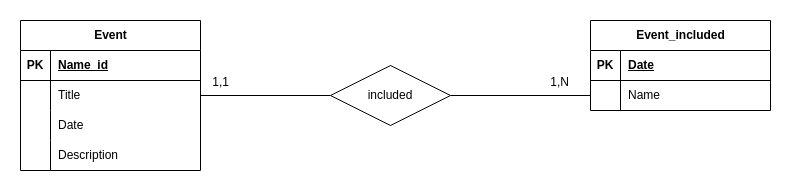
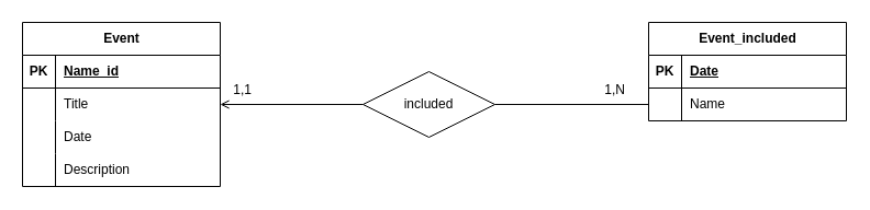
- <mxCell id="26" value="" style="endArrow=none;html=1;rounded=0;exitX=0;exitY=0.5;exitDx=0;exitDy=0;entryX=1;entryY=0.5;entryDx=0;entryDy=0;" parent="1" source="22" target="2" edge="1"><mxGeometry relative="1" as="geometry"><mxPoint x="450" y="210" as="sourcePoint" /><mxPoint x="290" y="210" as="targetPoint" /></mxGeometry></mxCell>
+ <mxCell id="26" value="" style="endArrow=open;html=1;rounded=0;exitX=0;exitY=0.5;exitDx=0;exitDy=0;entryX=1;entryY=0.5;entryDx=0;entryDy=0;" parent="1" source="22" target="2" edge="1"><mxGeometry relative="1" as="geometry"><mxPoint x="450" y="210" as="sourcePoint" /><mxPoint x="290" y="210" as="targetPoint" /></mxGeometry></mxCell>
